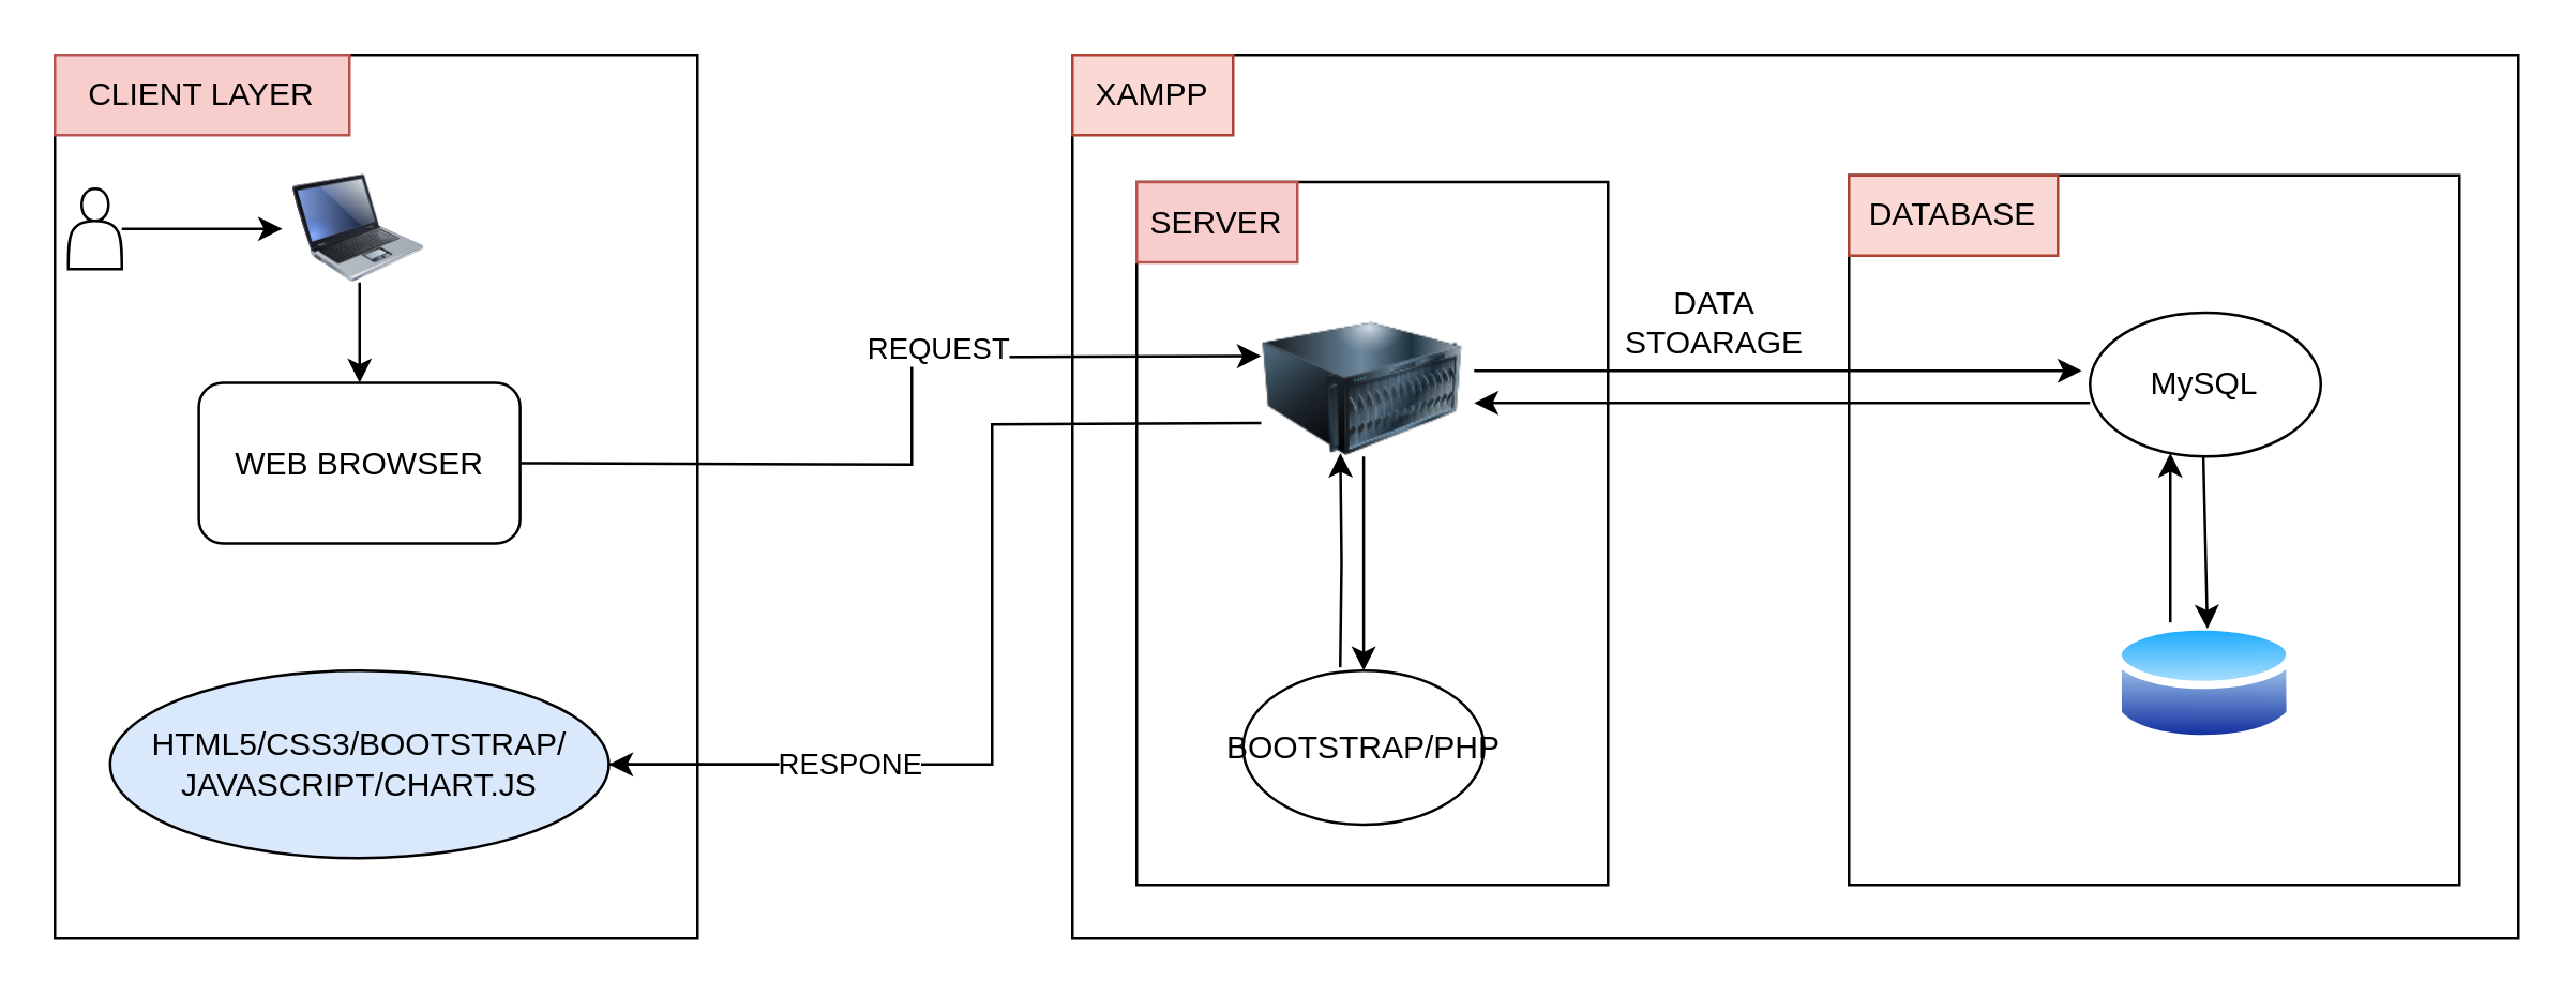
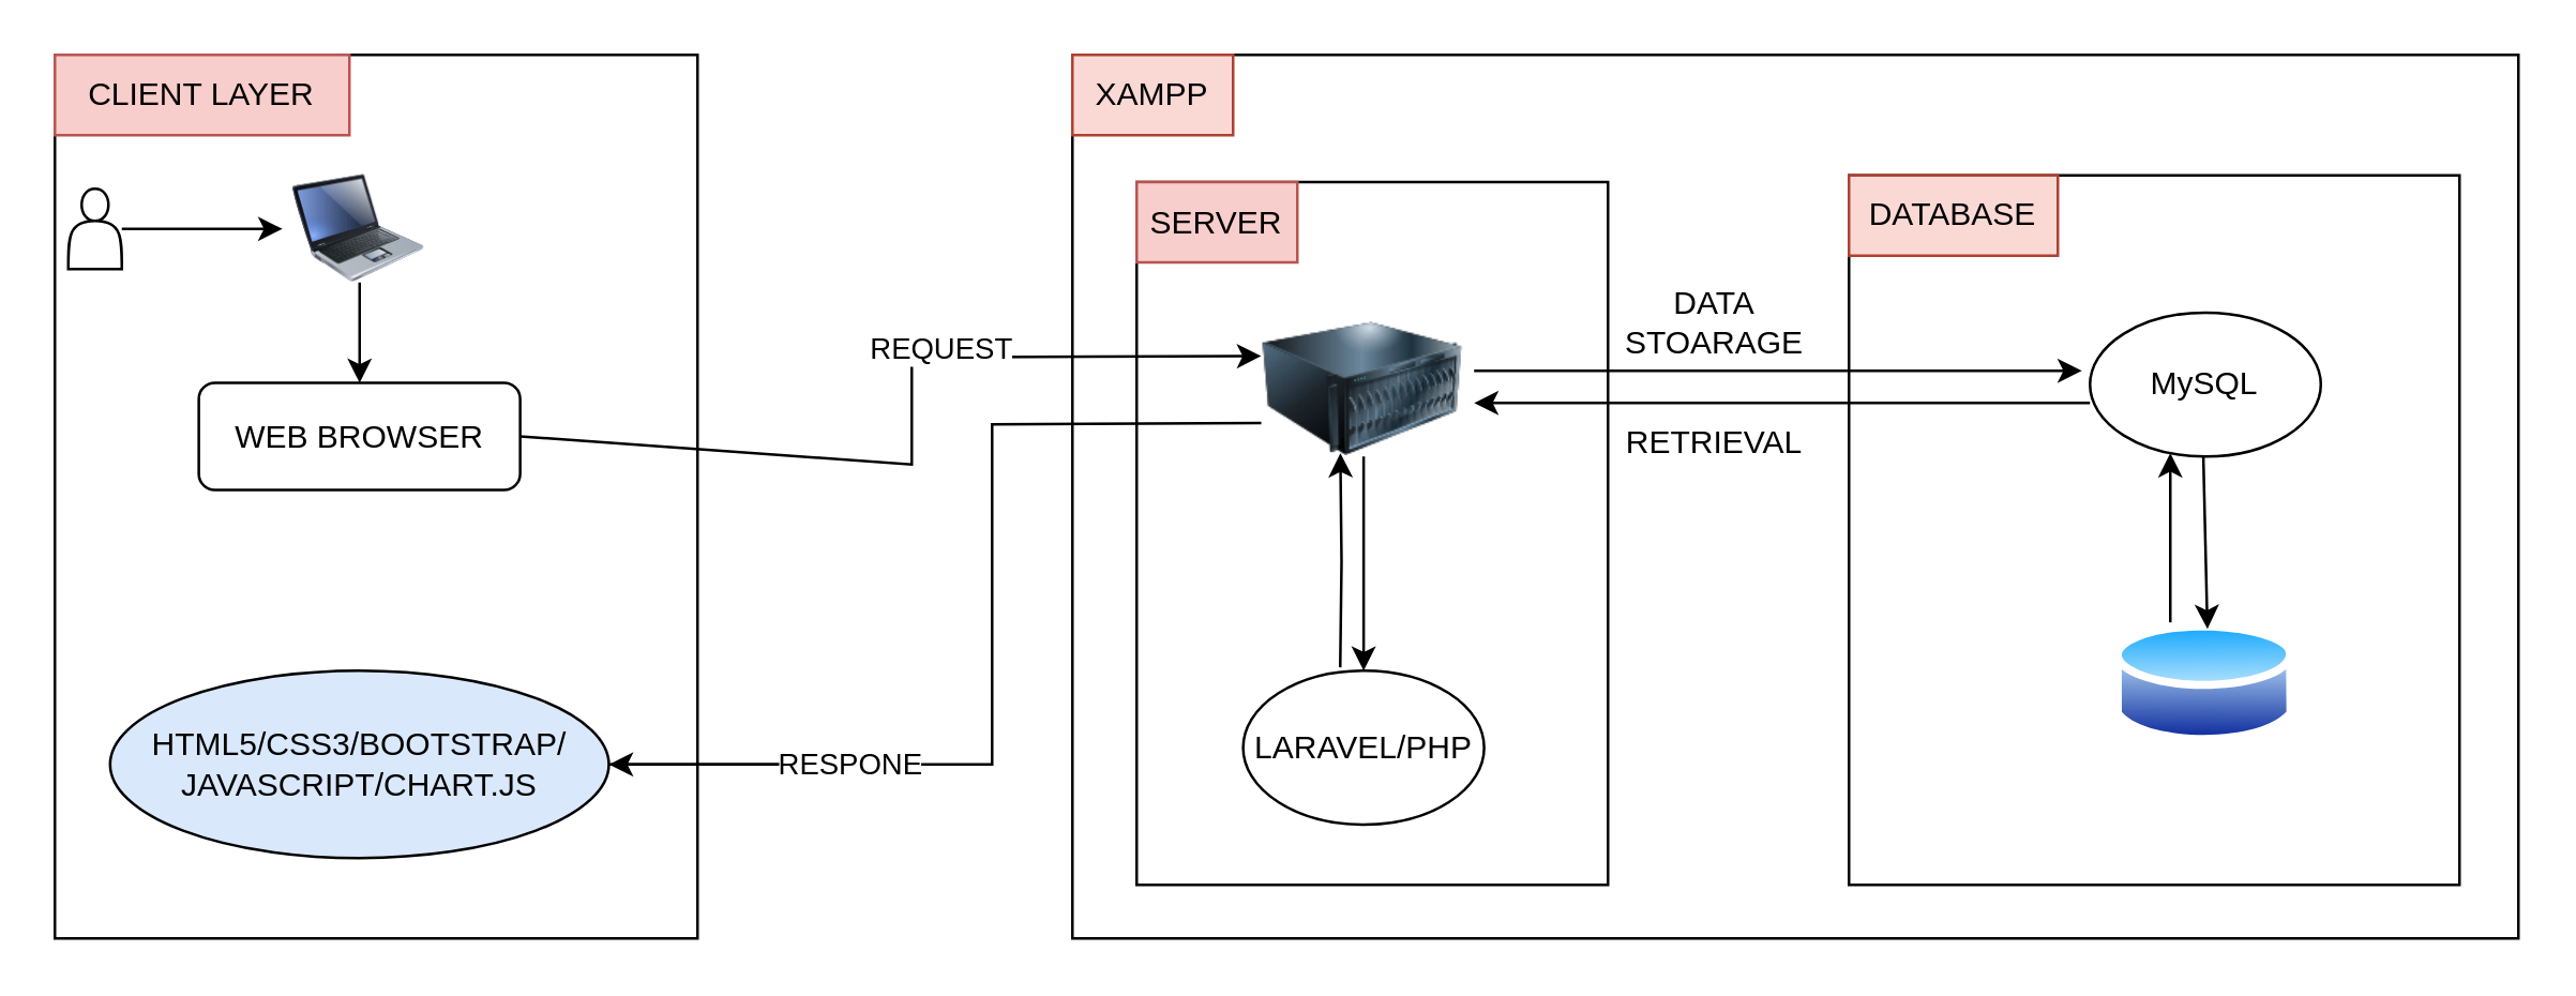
+ <mxCell id="32" value="RETRIEVAL" style="text;html=1;align=center;verticalAlign=middle;whiteSpace=wrap;rounded=0;" parent="1" vertex="1"><mxGeometry x="610" y="150" width="60" height="30" as="geometry" /></mxCell>
- <mxCell id="11" value="WEB BROWSER" style="rounded=1;whiteSpace=wrap;html=1;movable=1;resizable=1;rotatable=1;deletable=1;editable=1;locked=0;connectable=1;" parent="1" vertex="1"><mxGeometry x="73.75" y="142.5" width="120" height="60" as="geometry" /></mxCell>
+ <mxCell id="11" value="WEB BROWSER" style="rounded=1;whiteSpace=wrap;html=1;movable=1;resizable=1;rotatable=1;deletable=1;editable=1;locked=0;connectable=1;" parent="1" vertex="1"><mxGeometry x="73.75" y="142.5" width="120" height="40" as="geometry" /></mxCell>
- <mxCell id="21" value="BOOTSTRAP/PHP" style="ellipse;whiteSpace=wrap;html=1;" parent="1" vertex="1"><mxGeometry x="463.75" y="250" width="90" height="57.5" as="geometry" /></mxCell>
+ <mxCell id="21" value="LARAVEL/PHP" style="ellipse;whiteSpace=wrap;html=1;" parent="1" vertex="1"><mxGeometry x="463.75" y="250" width="90" height="57.5" as="geometry" /></mxCell>
